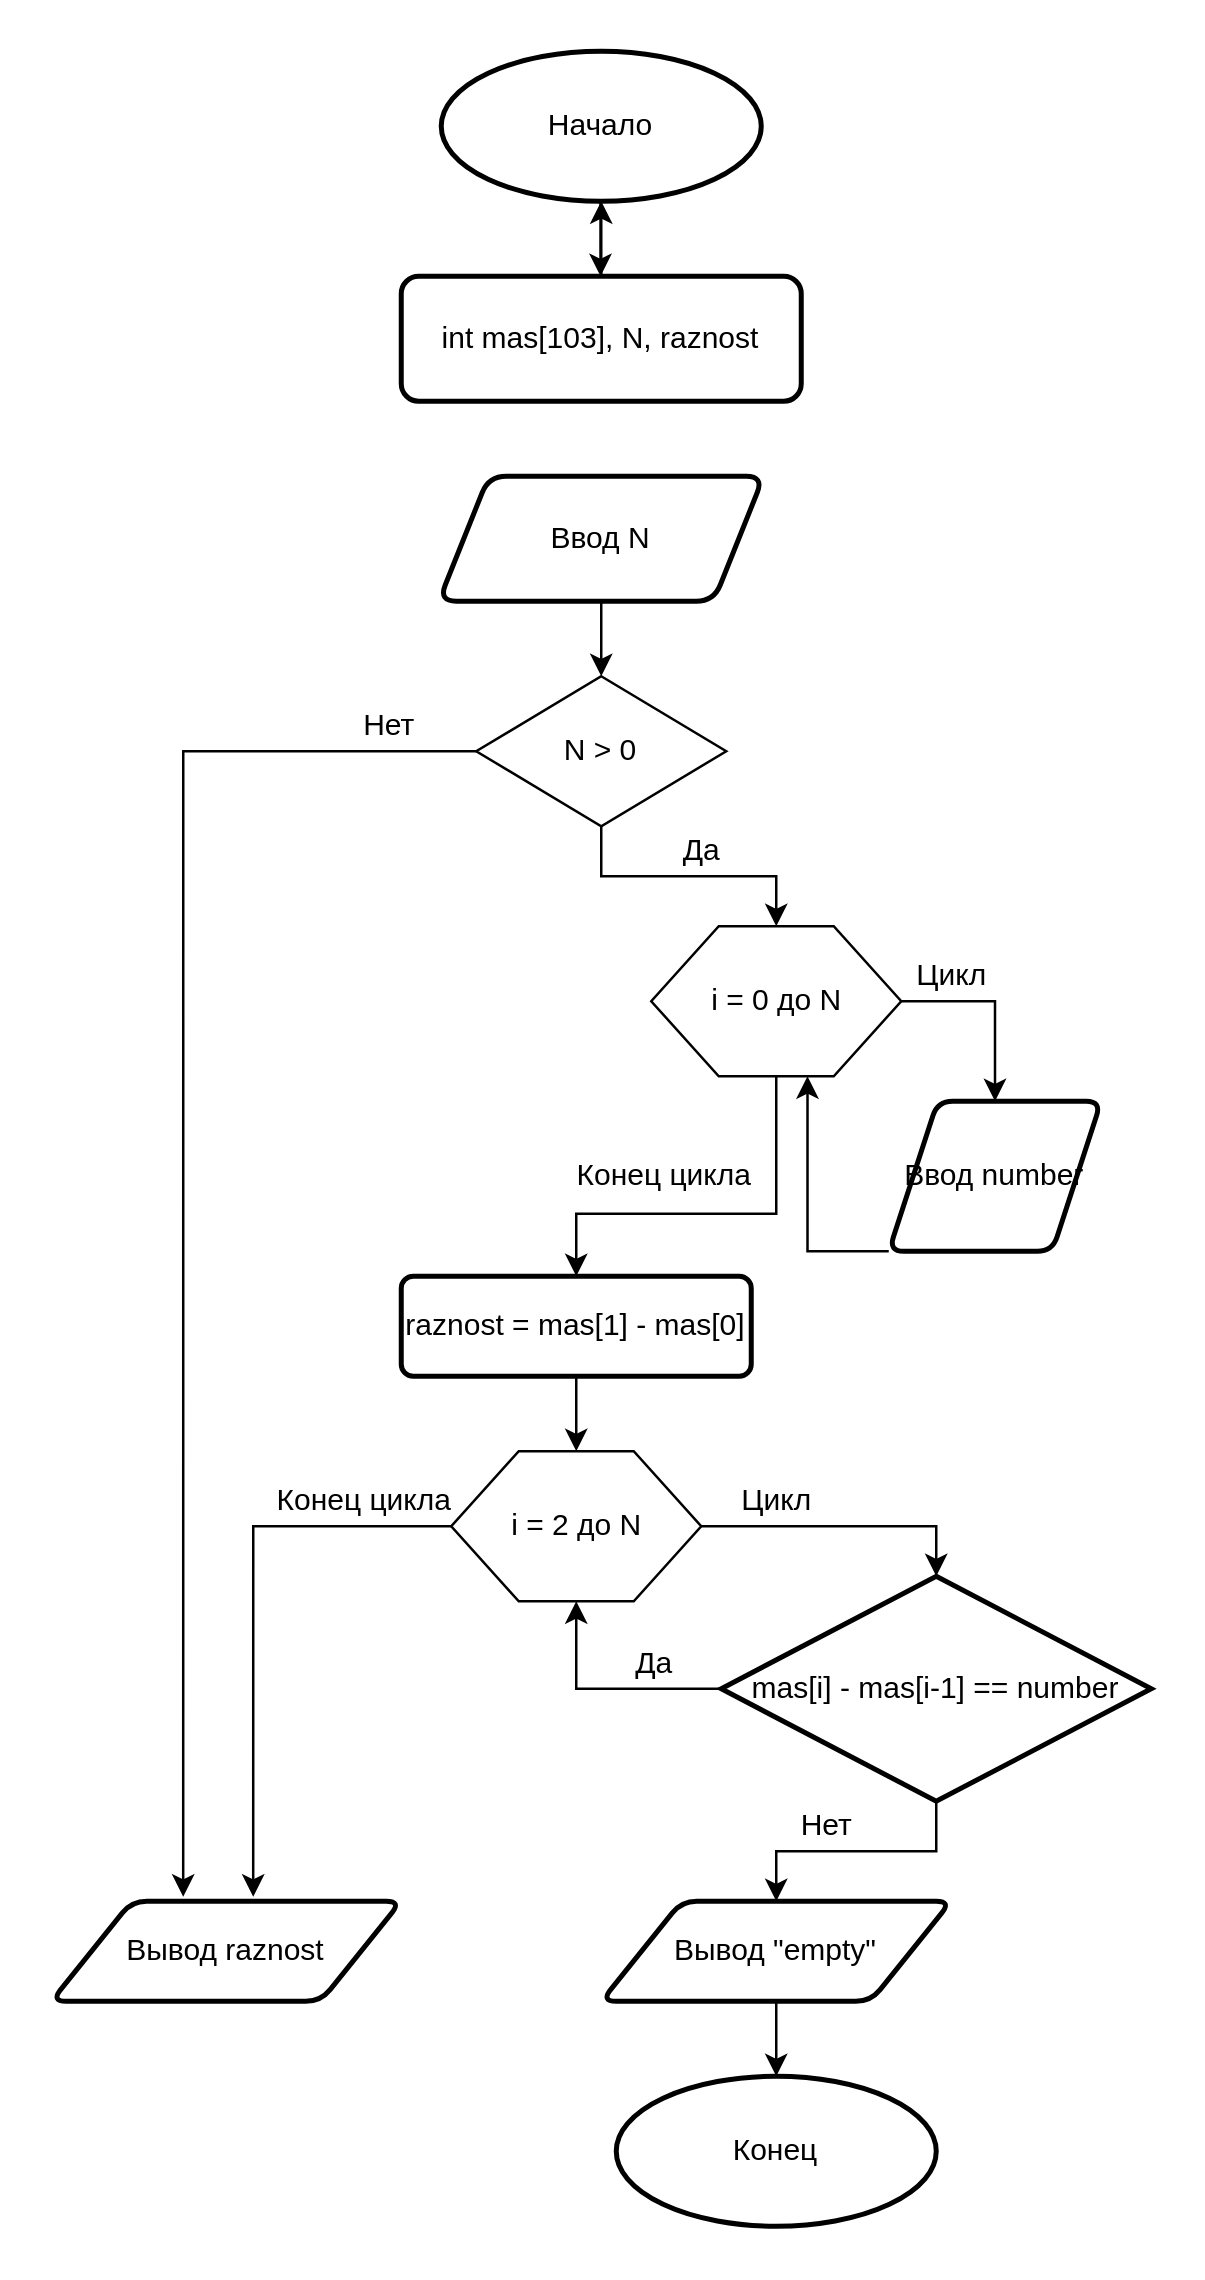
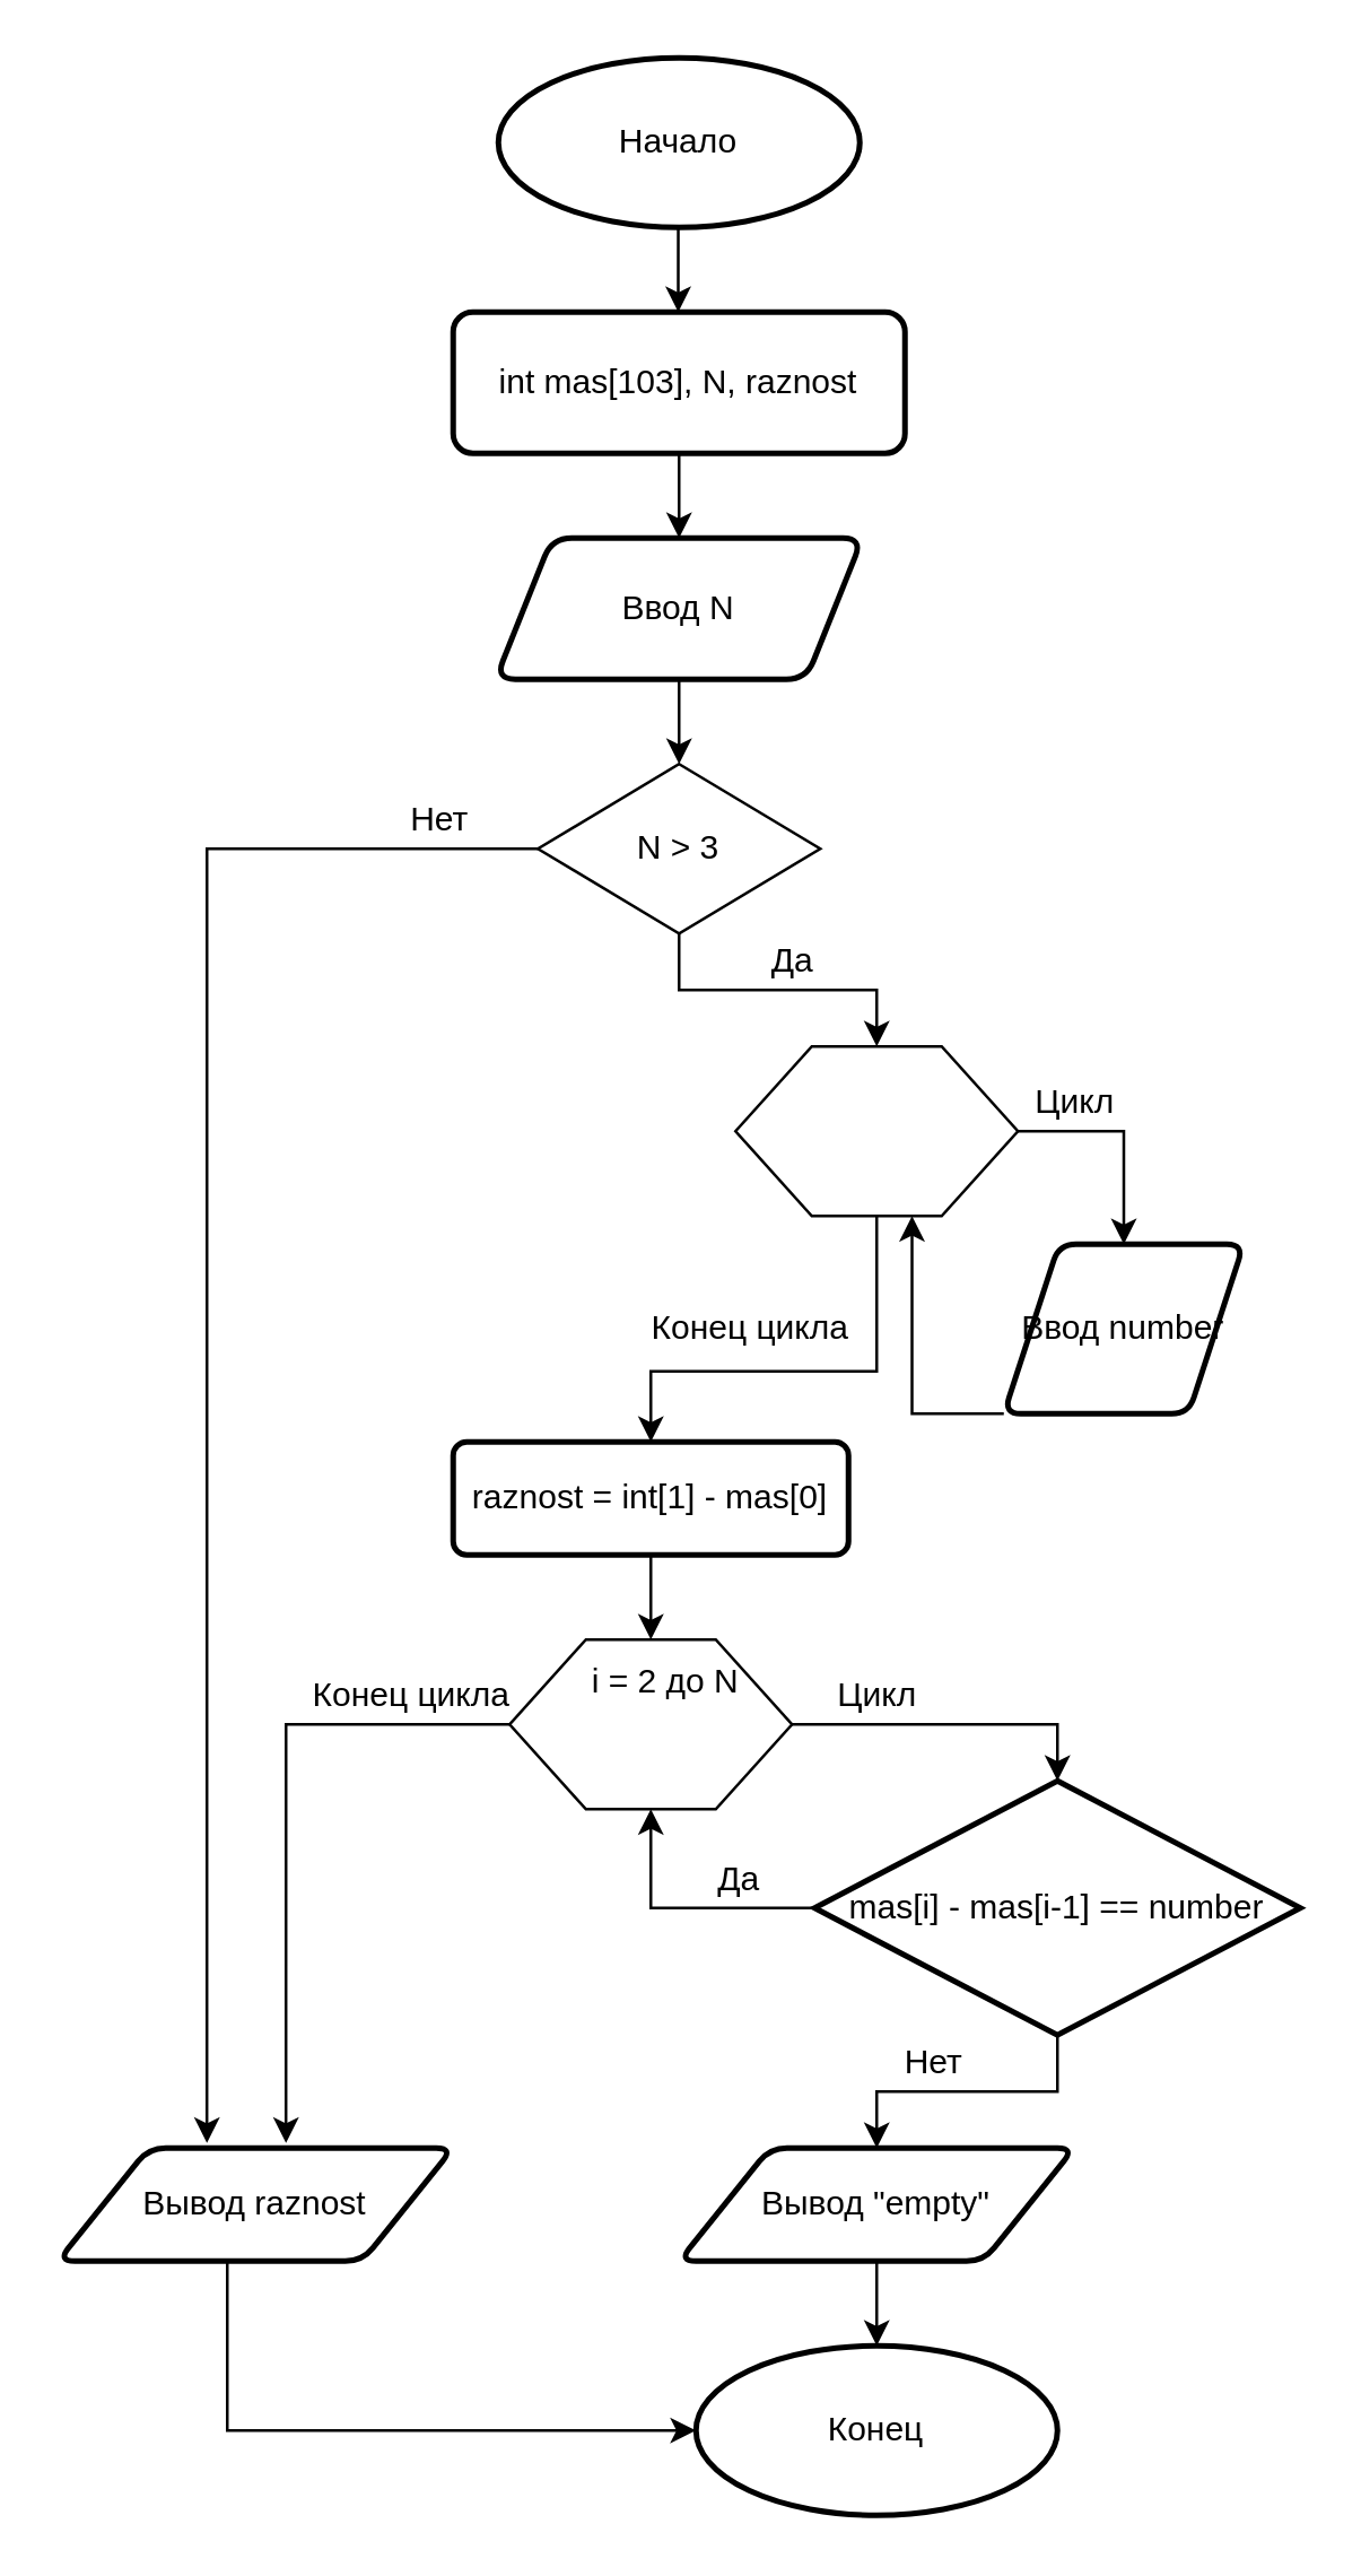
- <mxCell id="5" value="" style="edgeStyle=orthogonalEdgeStyle;rounded=0;orthogonalLoop=1;jettySize=auto;html=1;" parent="1" source="6" target="4" edge="1"><mxGeometry relative="1" as="geometry" /></mxCell>
+ <mxCell id="5" value="" style="edgeStyle=orthogonalEdgeStyle;rounded=0;orthogonalLoop=1;jettySize=auto;html=1;" parent="1" source="6" target="8" edge="1"><mxGeometry relative="1" as="geometry" /></mxCell>
- <mxCell id="35" value="N &amp;gt; 0" style="rhombus;whiteSpace=wrap;html=1;" parent="1" vertex="1"><mxGeometry x="190" y="270" width="100" height="60" as="geometry" /></mxCell>
+ <mxCell id="35" value="N &amp;gt; 3" style="rhombus;whiteSpace=wrap;html=1;" parent="1" vertex="1"><mxGeometry x="190" y="270" width="100" height="60" as="geometry" /></mxCell>
- <mxCell id="12" value="i = 0 до N" style="text;html=1;align=center;verticalAlign=middle;resizable=0;points=[];autosize=1;strokeColor=none;fillColor=none;" parent="1" vertex="1"><mxGeometry x="275" y="390" width="70" height="20" as="geometry" /></mxCell>
- <mxCell id="17" value="raznost = mas[1] - mas[0]" style="whiteSpace=wrap;html=1;rounded=1;strokeWidth=2;arcSize=12;" parent="1" vertex="1"><mxGeometry x="160" y="510" width="140" height="40" as="geometry" /></mxCell>
+ <mxCell id="17" value="raznost = int[1] - mas[0]" style="whiteSpace=wrap;html=1;rounded=1;strokeWidth=2;arcSize=12;" parent="1" vertex="1"><mxGeometry x="160" y="510" width="140" height="40" as="geometry" /></mxCell>
- <mxCell id="21" value="i = 2 до N" style="text;html=1;align=center;verticalAlign=middle;resizable=0;points=[];autosize=1;strokeColor=none;fillColor=none;" parent="1" vertex="1"><mxGeometry x="195" y="600" width="70" height="20" as="geometry" /></mxCell>
+ <mxCell id="21" value="i = 2 до N" style="text;html=1;align=center;verticalAlign=middle;resizable=0;points=[];autosize=1;strokeColor=none;fillColor=none;" parent="1" vertex="1"><mxGeometry x="200" y="585" width="70" height="20" as="geometry" /></mxCell>
+ <mxCell id="31" style="edgeStyle=orthogonalEdgeStyle;rounded=0;orthogonalLoop=1;jettySize=auto;html=1;exitX=0.5;exitY=1;exitDx=0;exitDy=0;" parent="1" source="32" target="30" edge="1"><mxGeometry relative="1" as="geometry"><Array as="points"><mxPoint x="80" y="860" /></Array></mxGeometry></mxCell>
